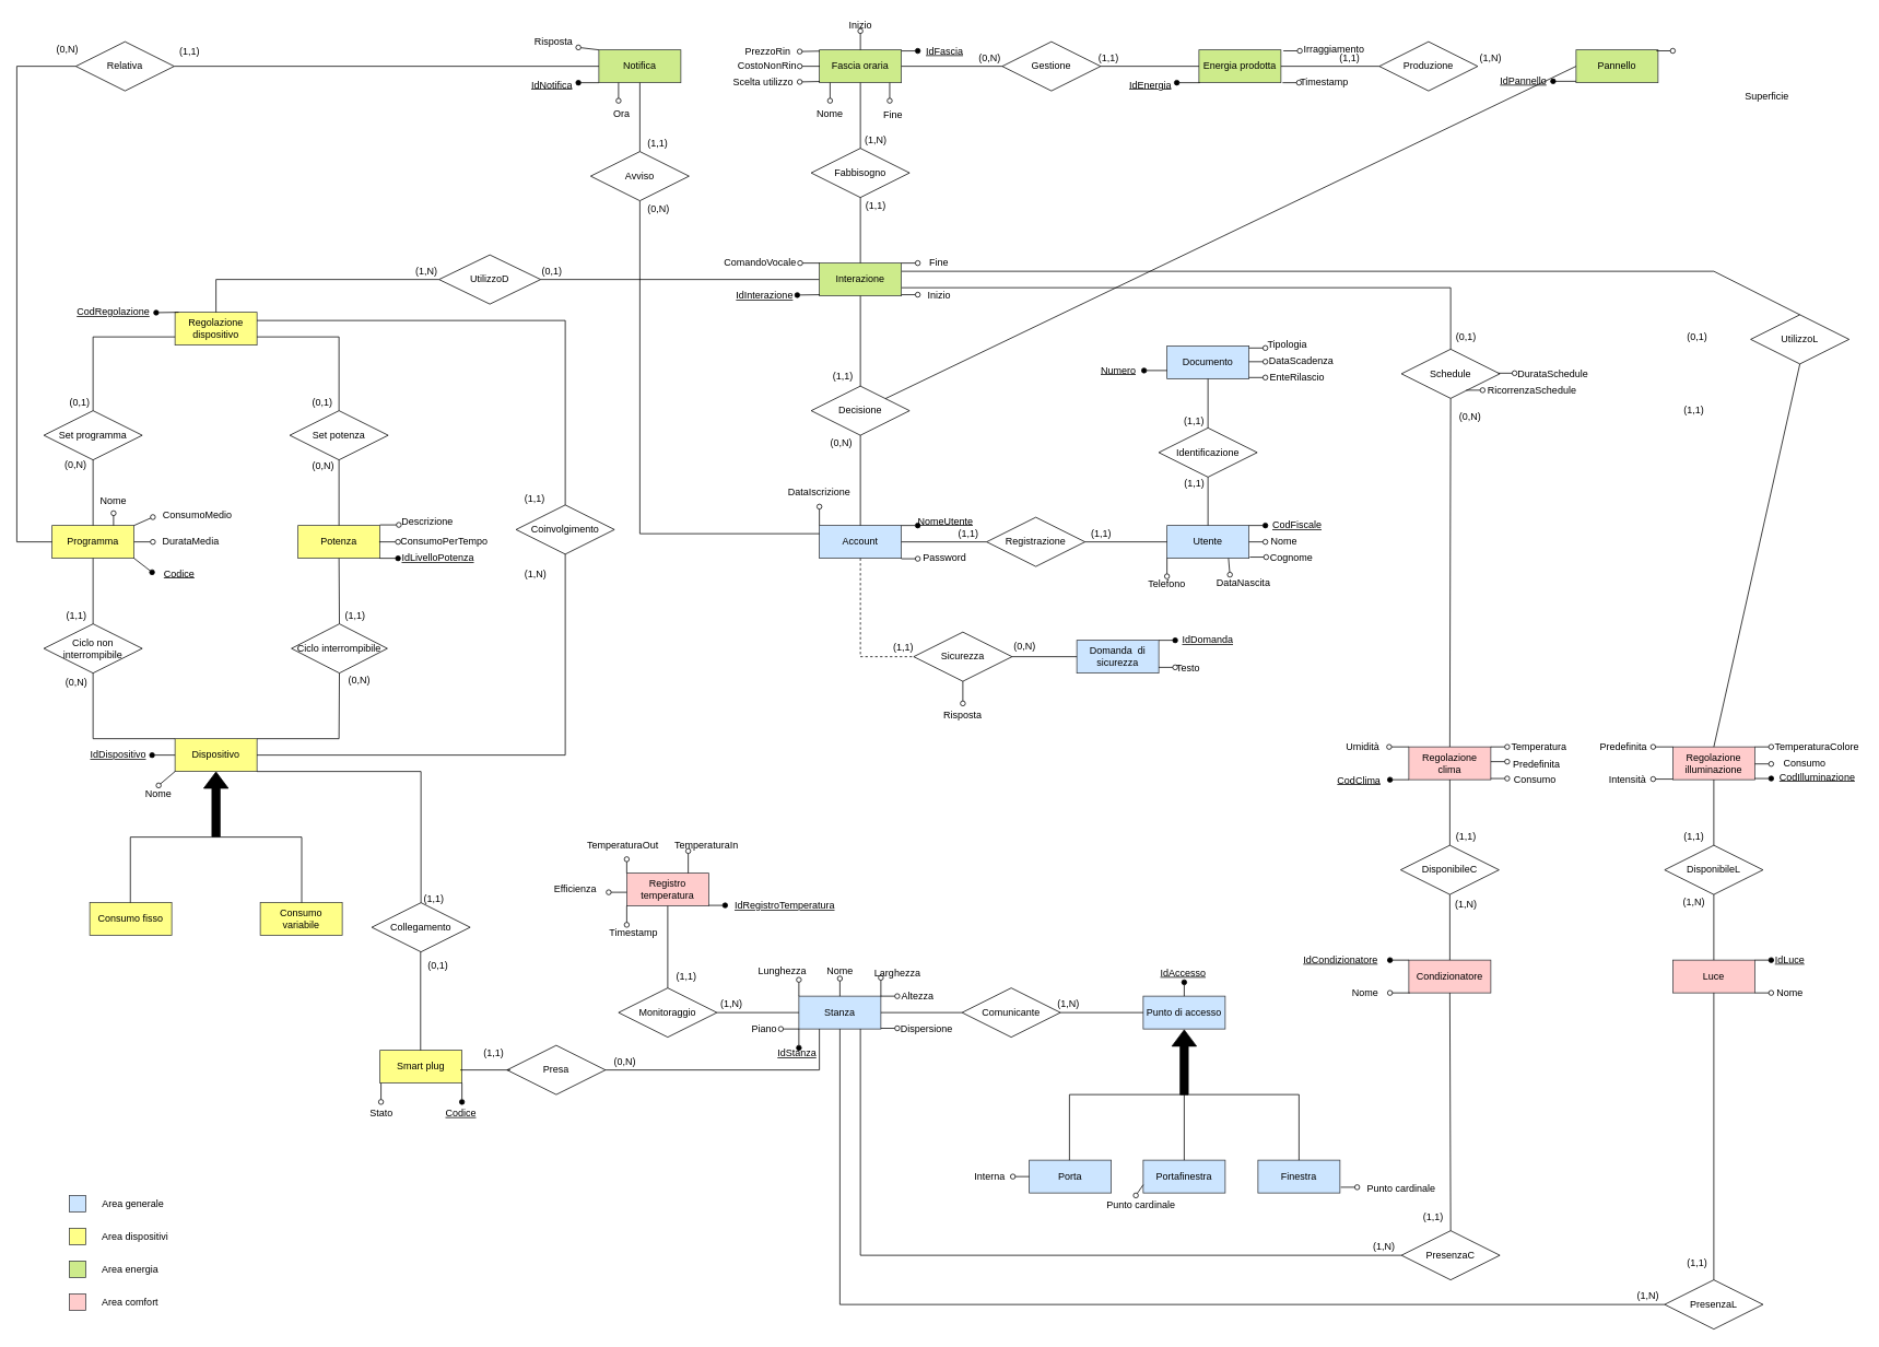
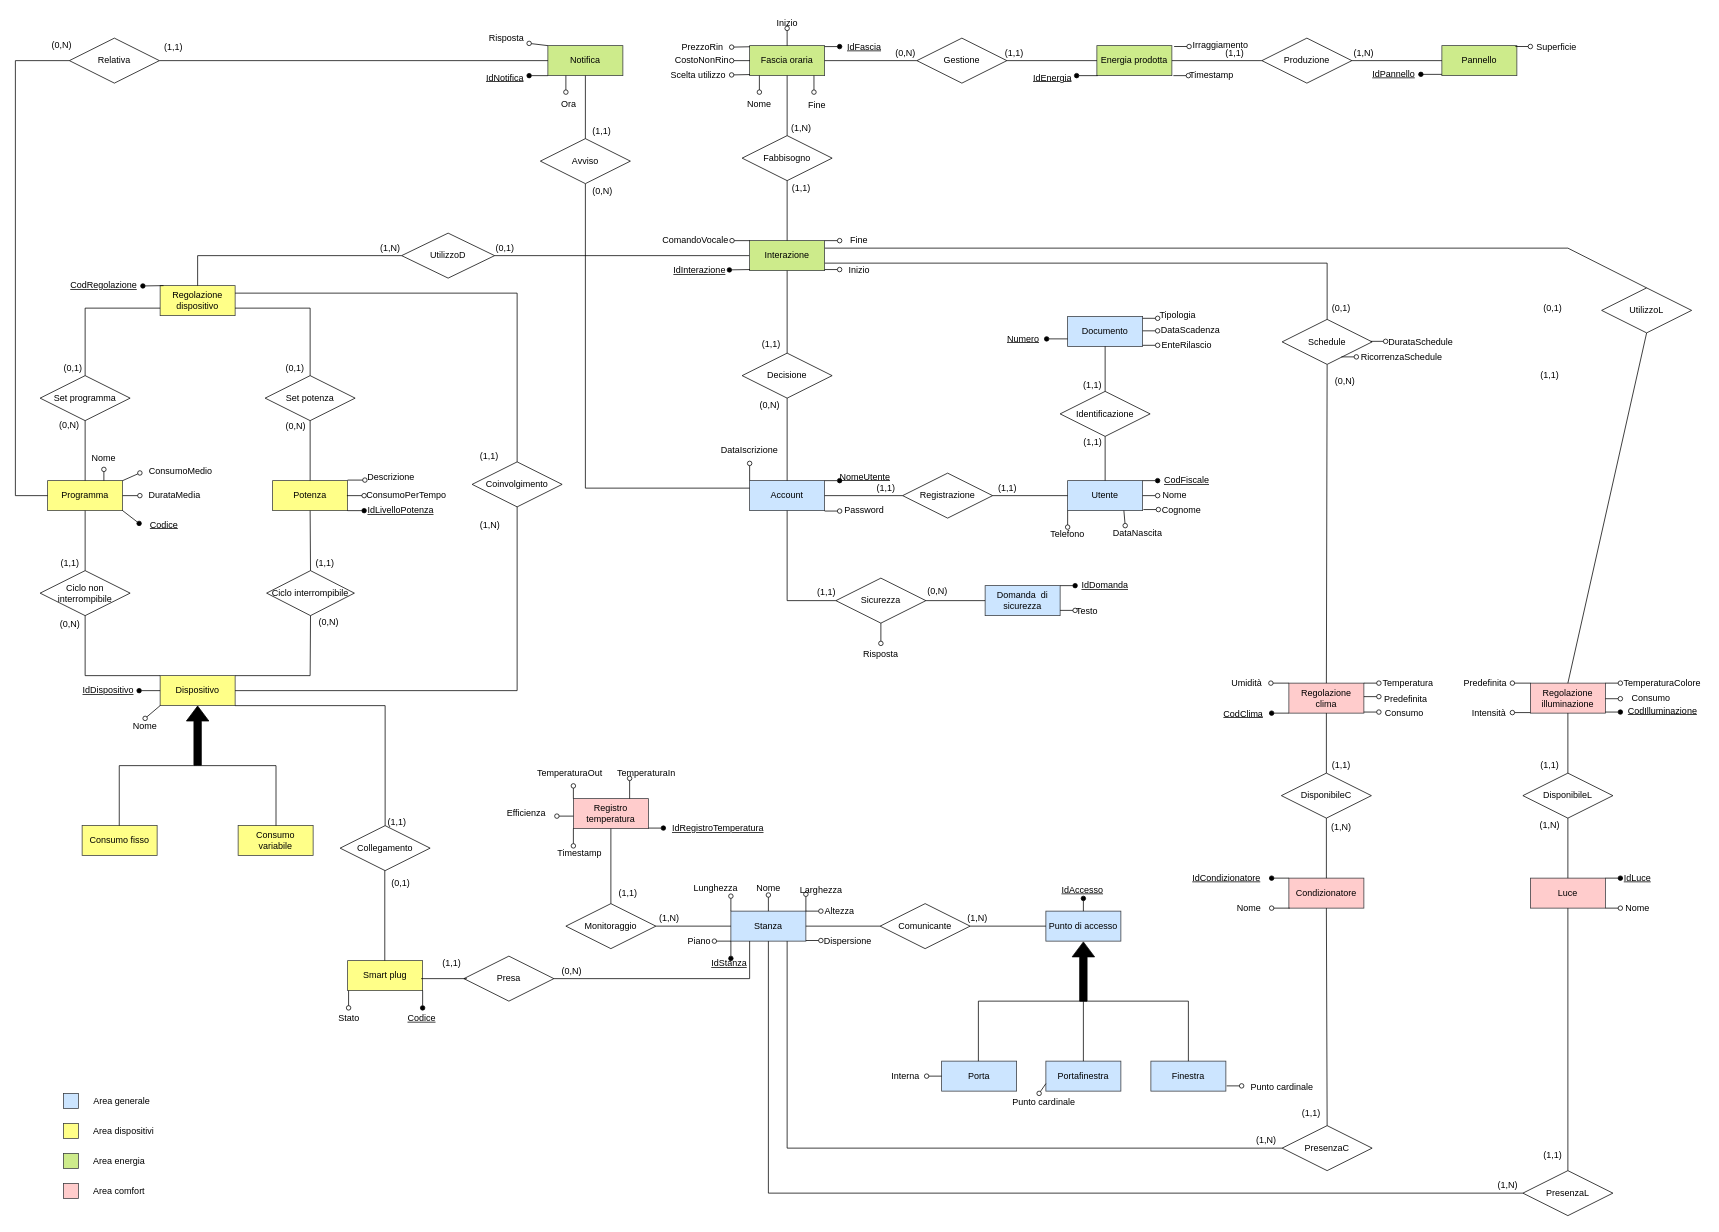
- <mxCell id="172" value="Superficie" style="text;html=1;strokeColor=none;fillColor=none;align=center;verticalAlign=middle;whiteSpace=wrap;rounded=0;" parent="1" vertex="1"><mxGeometry x="2135" y="107" width="40" height="20" as="geometry" /></mxCell>
+ <mxCell id="172" value="Superficie" style="text;html=1;strokeColor=none;fillColor=none;align=center;verticalAlign=middle;whiteSpace=wrap;rounded=0;" parent="1" vertex="1"><mxGeometry x="2055" y="52" width="40" height="20" as="geometry" /></mxCell>
- <mxCell id="116" value="" style="endArrow=none;html=1;rounded=0;exitX=0;exitY=0.5;exitDx=0;exitDy=0;" parent="1" source="113" target="199" edge="1"><mxGeometry relative="1" as="geometry"><mxPoint x="1049" y="-400" as="sourcePoint" /><mxPoint x="1049" y="-360" as="targetPoint" /></mxGeometry></mxCell>
+ <mxCell id="116" value="" style="endArrow=none;html=1;rounded=0;exitX=0;exitY=0.5;exitDx=0;exitDy=0;entryX=1;entryY=0.5;entryDx=0;entryDy=0;" parent="1" source="113" target="112" edge="1"><mxGeometry relative="1" as="geometry"><mxPoint x="1049" y="-400" as="sourcePoint" /><mxPoint x="1049" y="-360" as="targetPoint" /></mxGeometry></mxCell>
- <mxCell id="34" value="" style="endArrow=none;html=1;rounded=0;exitX=0.5;exitY=1;exitDx=0;exitDy=0;entryX=0;entryY=0.5;entryDx=0;entryDy=0;dashed=1;" parent="1" source="28" target="25" edge="1"><mxGeometry relative="1" as="geometry"><mxPoint x="879" y="755" as="sourcePoint" /><mxPoint x="1089" y="750" as="targetPoint" /><Array as="points"><mxPoint x="1049" y="800" /></Array></mxGeometry></mxCell>
+ <mxCell id="34" value="" style="endArrow=none;html=1;rounded=0;exitX=0.5;exitY=1;exitDx=0;exitDy=0;entryX=0;entryY=0.5;entryDx=0;entryDy=0;" parent="1" source="28" target="25" edge="1"><mxGeometry relative="1" as="geometry"><mxPoint x="879" y="755" as="sourcePoint" /><mxPoint x="1089" y="750" as="targetPoint" /><Array as="points"><mxPoint x="1049" y="800" /></Array></mxGeometry></mxCell>
